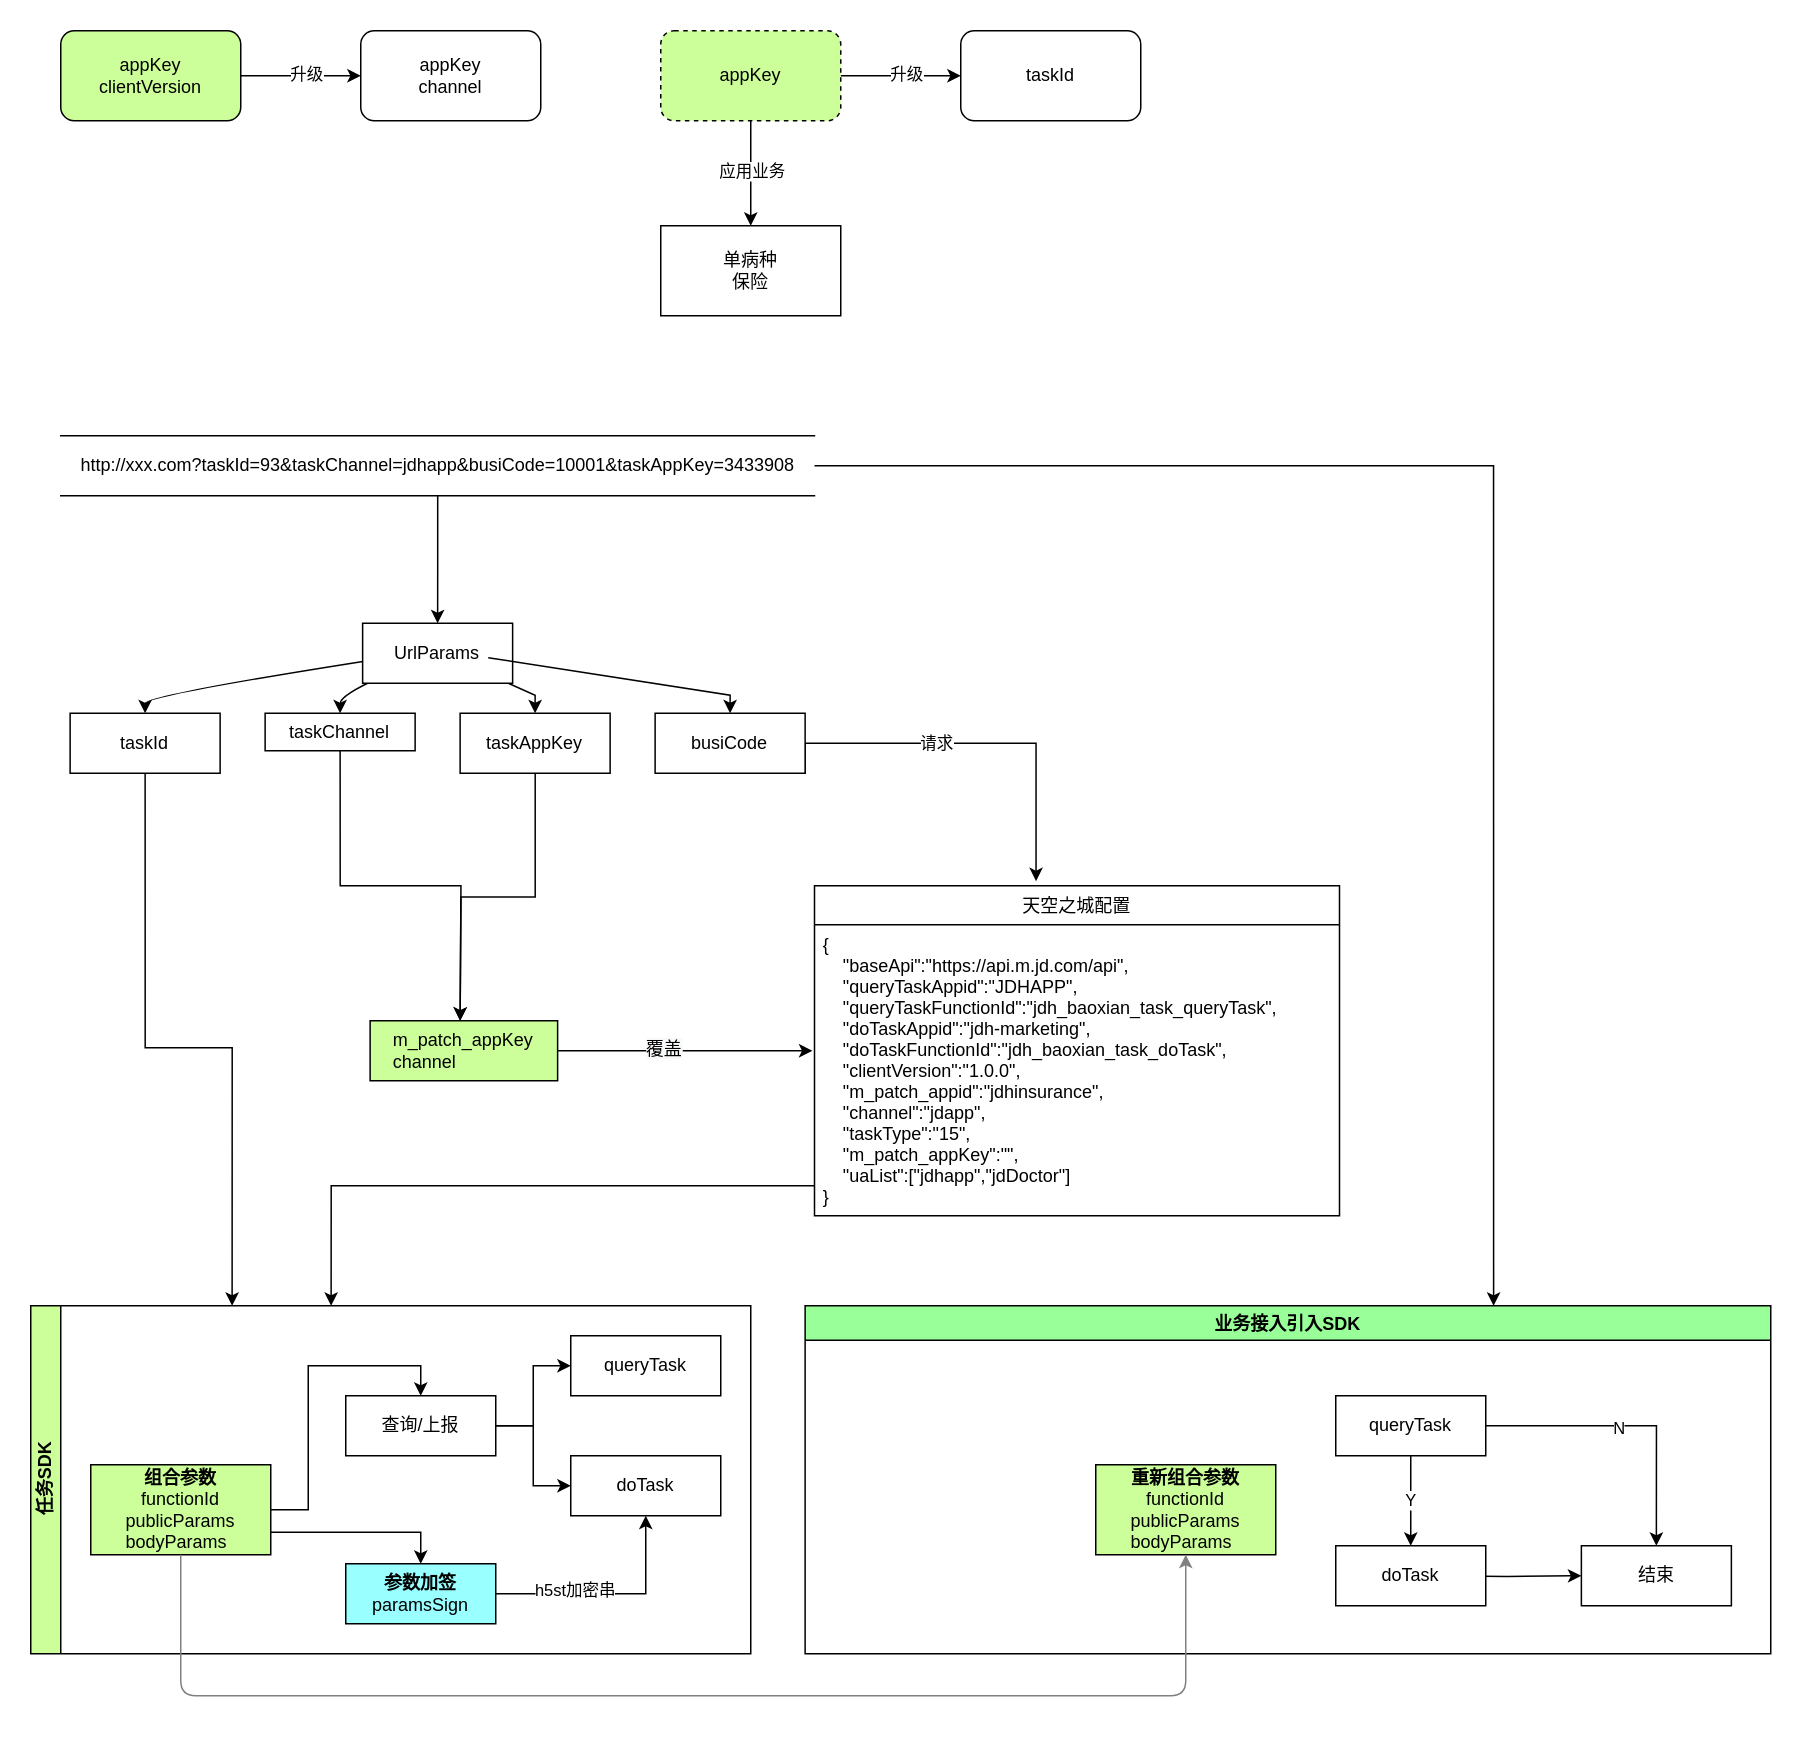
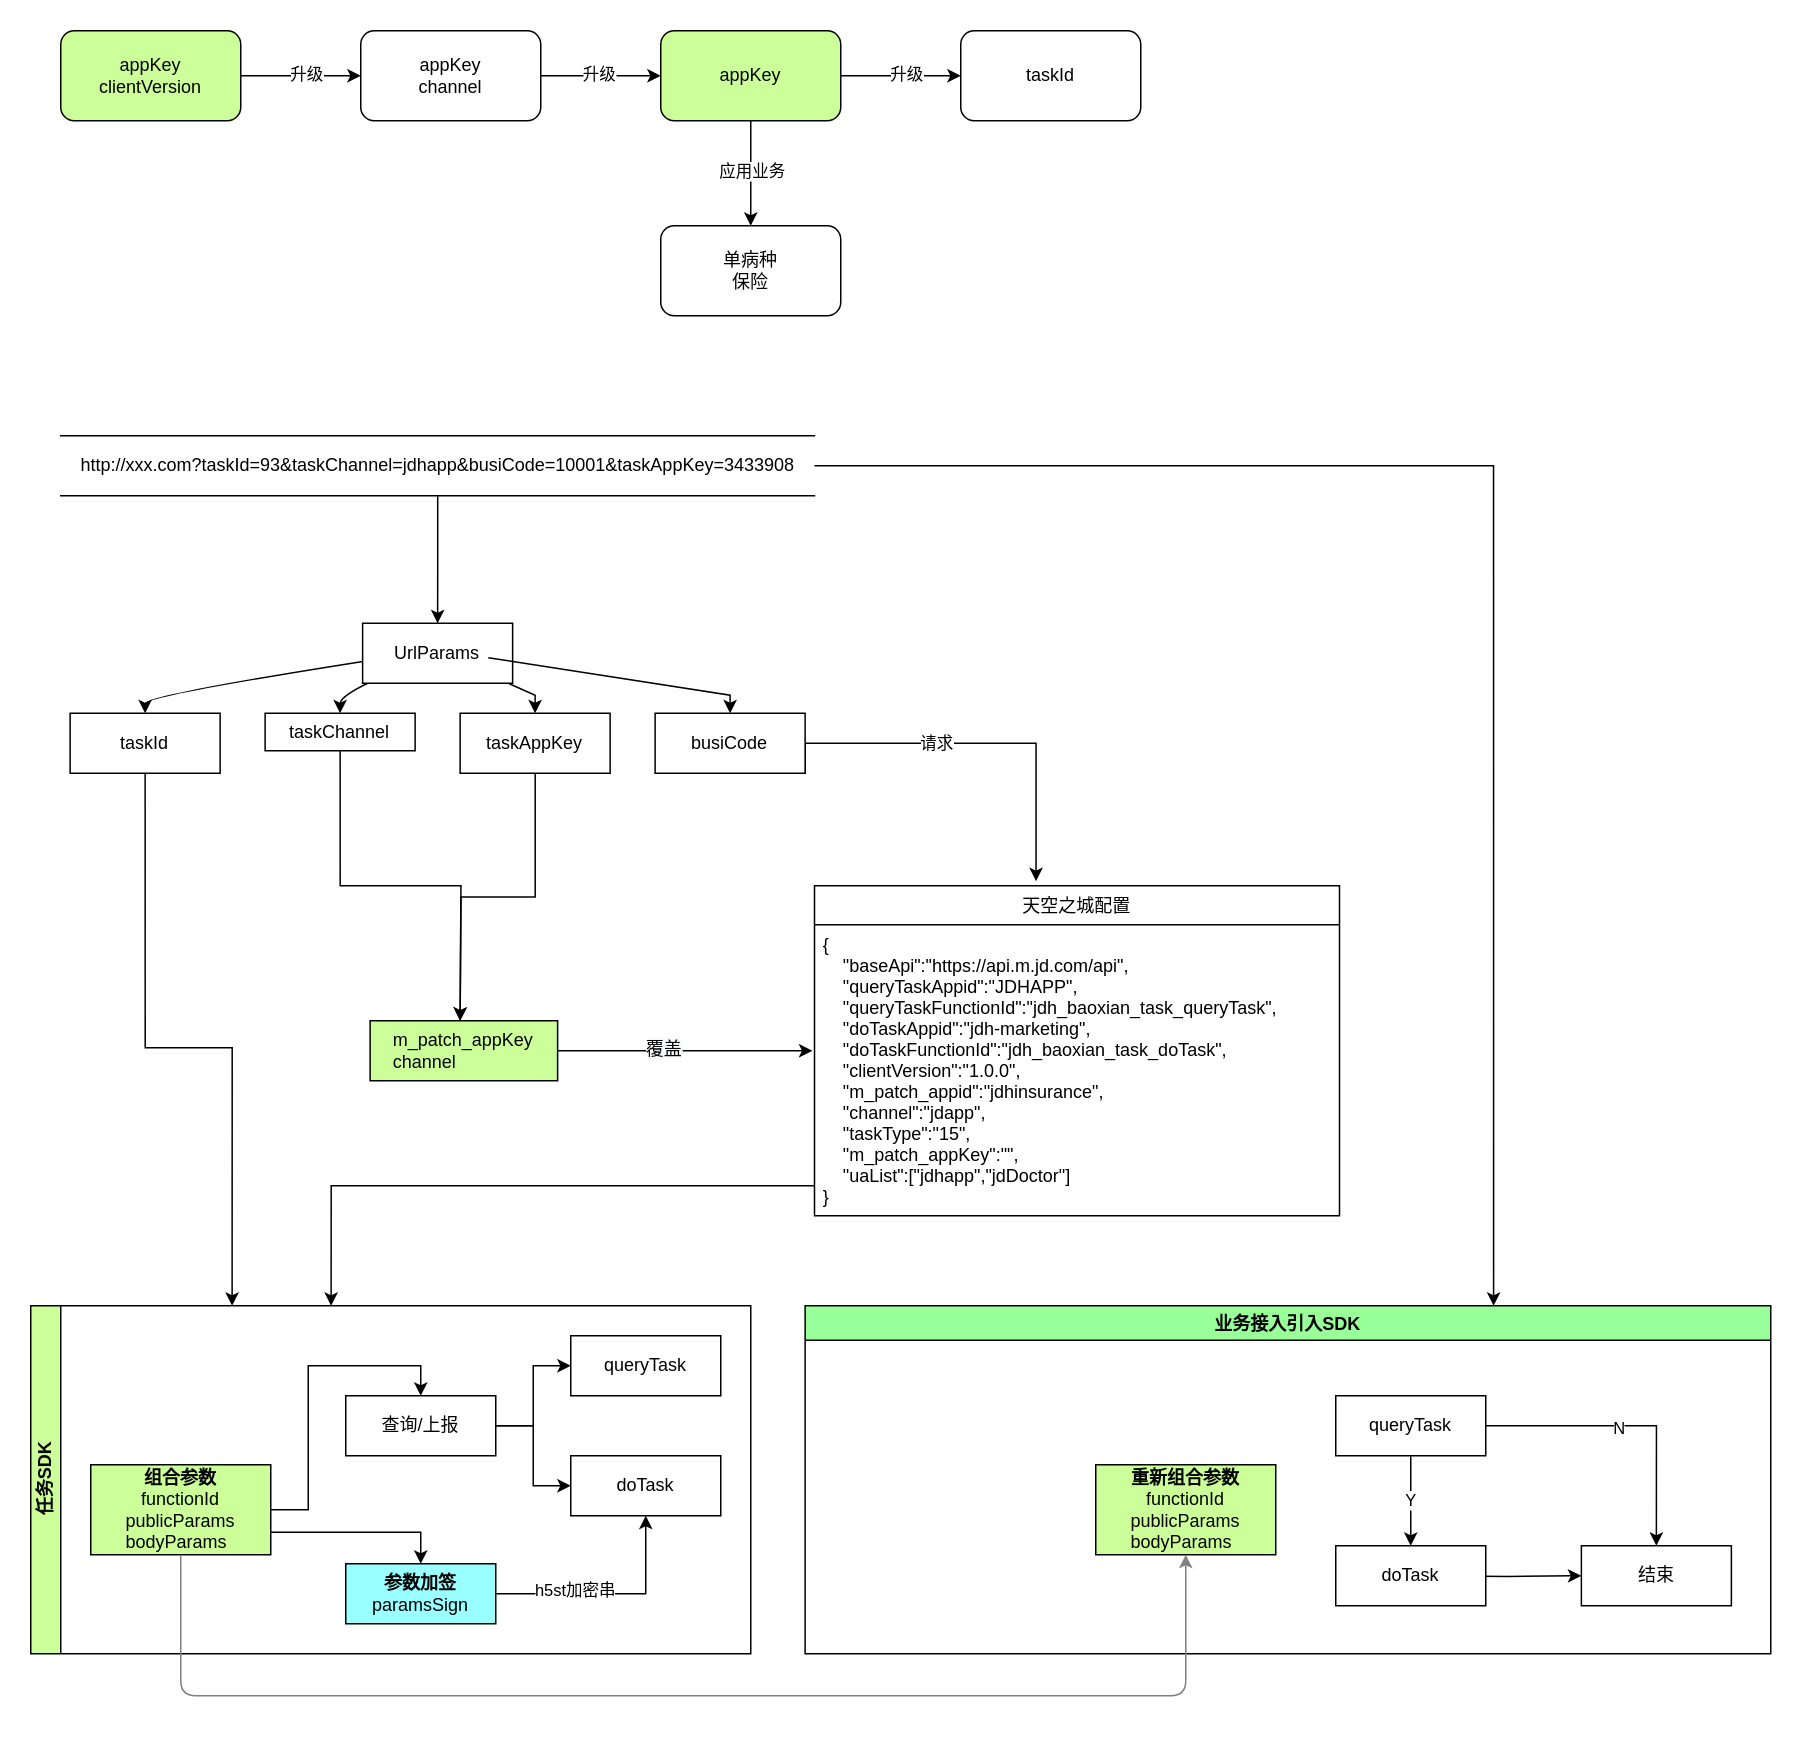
+ <mxCell id="8" style="edgeStyle=orthogonalEdgeStyle;rounded=0;orthogonalLoop=1;jettySize=auto;html=1;exitX=1;exitY=0.5;exitDx=0;exitDy=0;entryX=0;entryY=0.5;entryDx=0;entryDy=0;" edge="1" parent="1" source="10" target="6"><mxGeometry relative="1" as="geometry" /></mxCell>
+ <mxCell id="9" value="升级" style="edgeLabel;html=1;align=center;verticalAlign=middle;resizable=0;points=[];" vertex="1" connectable="0" parent="8"><mxGeometry x="-0.05" y="-2" relative="1" as="geometry"><mxPoint y="-4" as="offset" /></mxGeometry></mxCell>
- <mxCell id="6" value="appKey" style="whiteSpace=wrap;html=1;rounded=1;shadow=0;strokeWidth=1;glass=0;fillColor=#CCFF99;dashed=1;" vertex="1" parent="1"><mxGeometry x="440" y="20" width="120" height="60" as="geometry" /></mxCell>
+ <mxCell id="6" value="appKey" style="whiteSpace=wrap;html=1;rounded=1;shadow=0;strokeWidth=1;glass=0;fillColor=#CCFF99;" vertex="1" parent="1"><mxGeometry x="440" y="20" width="120" height="60" as="geometry" /></mxCell>
- <mxCell id="14" value="单病种&lt;br&gt;保险" style="whiteSpace=wrap;html=1;shadow=0;strokeWidth=1;glass=0;rounded=0;" vertex="1" parent="1"><mxGeometry x="440" y="150" width="120" height="60" as="geometry" /></mxCell>
+ <mxCell id="14" value="单病种&lt;br&gt;保险" style="whiteSpace=wrap;html=1;rounded=1;shadow=0;strokeWidth=1;glass=0;" vertex="1" parent="1"><mxGeometry x="440" y="150" width="120" height="60" as="geometry" /></mxCell>
